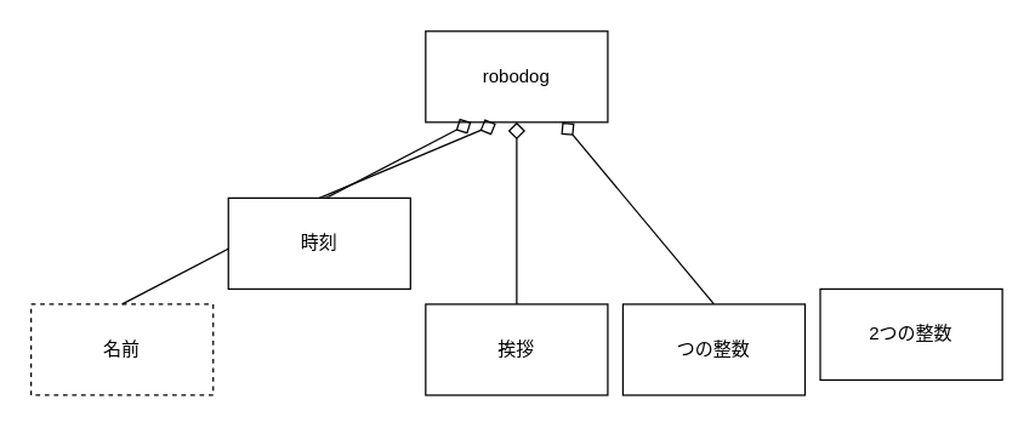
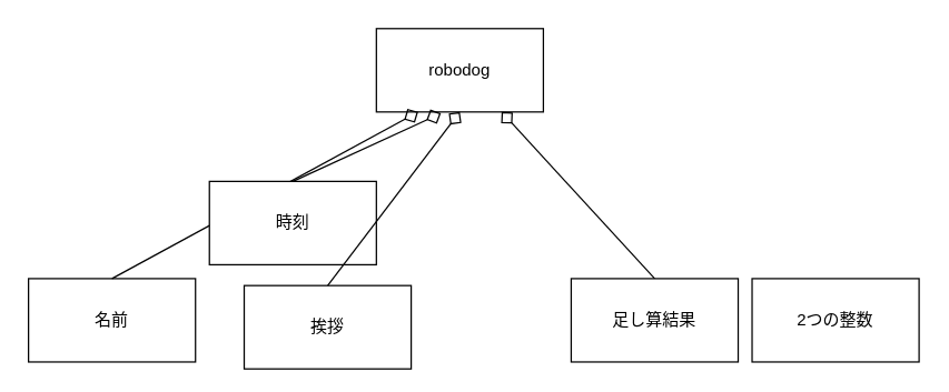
- <mxCell id="2" value="robodog" style="rounded=0;whiteSpace=wrap;html=1;" parent="1" vertex="1"><mxGeometry x="280" y="20" width="120" height="60" as="geometry" /></mxCell>
+ <mxCell id="2" value="robodog" style="rounded=0;whiteSpace=wrap;html=1;" parent="1" vertex="1"><mxGeometry x="270" y="20" width="120" height="60" as="geometry" /></mxCell>
- <mxCell id="11" value="2つの整数" style="rounded=0;whiteSpace=wrap;html=1;" vertex="1" parent="1"><mxGeometry x="540" y="190" width="120" height="60" as="geometry" /></mxCell>
+ <mxCell id="11" value="2つの整数" style="rounded=0;whiteSpace=wrap;html=1;" vertex="1" parent="1"><mxGeometry x="540" y="200" width="120" height="60" as="geometry" /></mxCell>
- <mxCell id="3" value="名前" style="rounded=0;whiteSpace=wrap;html=1;dashed=1;" vertex="1" parent="1"><mxGeometry x="20" y="200" width="120" height="60" as="geometry" /></mxCell>
+ <mxCell id="3" value="名前" style="rounded=0;whiteSpace=wrap;html=1;" vertex="1" parent="1"><mxGeometry x="20" y="200" width="120" height="60" as="geometry" /></mxCell>
- <mxCell id="8" value="挨拶" style="rounded=0;whiteSpace=wrap;html=1;" vertex="1" parent="1"><mxGeometry x="280" y="200" width="120" height="60" as="geometry" /></mxCell>
+ <mxCell id="8" value="挨拶" style="rounded=0;whiteSpace=wrap;html=1;" vertex="1" parent="1"><mxGeometry x="175" y="205" width="120" height="60" as="geometry" /></mxCell>
- <mxCell id="10" value="つの整数" style="rounded=0;whiteSpace=wrap;html=1;" vertex="1" parent="1"><mxGeometry x="410" y="200" width="120" height="60" as="geometry" /></mxCell>
+ <mxCell id="10" value="足し算結果" style="rounded=0;whiteSpace=wrap;html=1;" vertex="1" parent="1"><mxGeometry x="410" y="200" width="120" height="60" as="geometry" /></mxCell>
